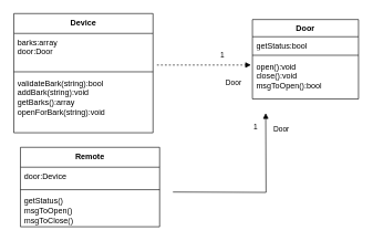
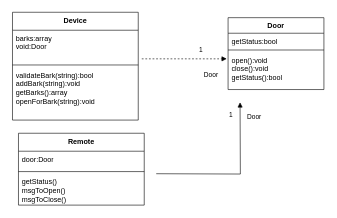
- <mxCell id="3" value="barks:array&lt;br&gt;&lt;div&gt;door:Door&lt;/div&gt;" style="text;strokeColor=none;fillColor=none;align=left;verticalAlign=top;spacingLeft=4;spacingRight=4;overflow=hidden;rotatable=0;points=[[0,0.5],[1,0.5]];portConstraint=eastwest;whiteSpace=wrap;html=1;" vertex="1" parent="2"><mxGeometry y="30" width="210" height="54" as="geometry" /></mxCell>
+ <mxCell id="3" value="barks:array&lt;br&gt;&lt;div&gt;void:Door&lt;/div&gt;" style="text;strokeColor=none;fillColor=none;align=left;verticalAlign=top;spacingLeft=4;spacingRight=4;overflow=hidden;rotatable=0;points=[[0,0.5],[1,0.5]];portConstraint=eastwest;whiteSpace=wrap;html=1;" vertex="1" parent="2"><mxGeometry y="30" width="210" height="54" as="geometry" /></mxCell>
- <mxCell id="9" value="open():void&lt;br&gt;close():void&lt;br&gt;msgToOpen():bool" style="text;strokeColor=none;fillColor=none;align=left;verticalAlign=top;spacingLeft=4;spacingRight=4;overflow=hidden;rotatable=0;points=[[0,0.5],[1,0.5]];portConstraint=eastwest;whiteSpace=wrap;html=1;" vertex="1" parent="6"><mxGeometry y="58" width="160" height="62" as="geometry" /></mxCell>
+ <mxCell id="9" value="open():void&lt;br&gt;close():void&lt;br&gt;getStatus():bool" style="text;strokeColor=none;fillColor=none;align=left;verticalAlign=top;spacingLeft=4;spacingRight=4;overflow=hidden;rotatable=0;points=[[0,0.5],[1,0.5]];portConstraint=eastwest;whiteSpace=wrap;html=1;" vertex="1" parent="6"><mxGeometry y="58" width="160" height="62" as="geometry" /></mxCell>
- <mxCell id="13" value="&lt;span style=&quot;background-color: initial;&quot;&gt;door:Device&lt;/span&gt;" style="text;strokeColor=none;fillColor=none;align=left;verticalAlign=top;spacingLeft=4;spacingRight=4;overflow=hidden;rotatable=0;points=[[0,0.5],[1,0.5]];portConstraint=eastwest;whiteSpace=wrap;html=1;" vertex="1" parent="12"><mxGeometry y="30" width="210" height="30" as="geometry" /></mxCell>
+ <mxCell id="13" value="&lt;span style=&quot;background-color: initial;&quot;&gt;door:Door&lt;/span&gt;" style="text;strokeColor=none;fillColor=none;align=left;verticalAlign=top;spacingLeft=4;spacingRight=4;overflow=hidden;rotatable=0;points=[[0,0.5],[1,0.5]];portConstraint=eastwest;whiteSpace=wrap;html=1;" vertex="1" parent="12"><mxGeometry y="30" width="210" height="30" as="geometry" /></mxCell>
